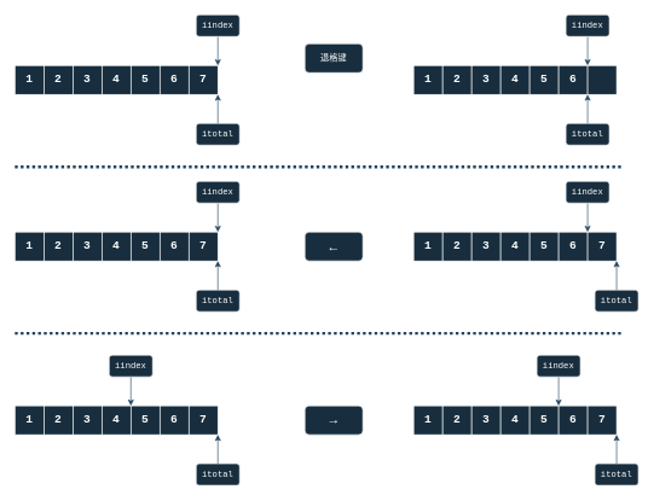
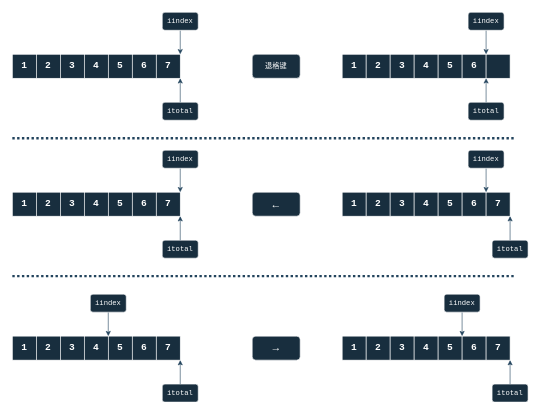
- <mxCell id="13" value="退格键" style="rounded=1;whiteSpace=wrap;html=1;labelBackgroundColor=none;fillColor=#182E3E;strokeColor=#FFFFFF;fontColor=#FFFFFF;" parent="1" vertex="1"><mxGeometry x="420" y="60" width="80" height="40" as="geometry" /></mxCell>
+ <mxCell id="13" value="退格键" style="rounded=1;whiteSpace=wrap;html=1;labelBackgroundColor=none;fillColor=#182E3E;strokeColor=#FFFFFF;fontColor=#FFFFFF;" parent="1" vertex="1"><mxGeometry x="420" y="90" width="80" height="40" as="geometry" /></mxCell>
